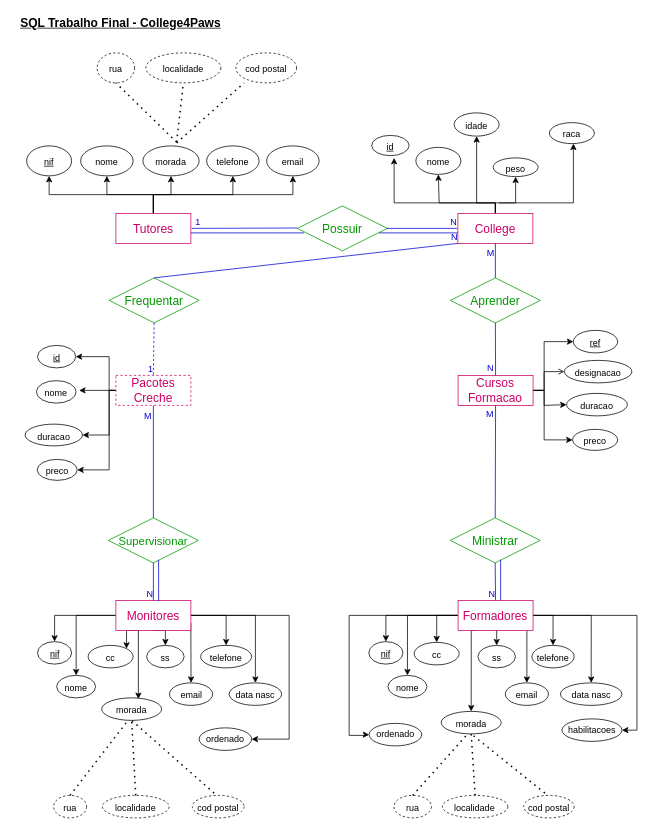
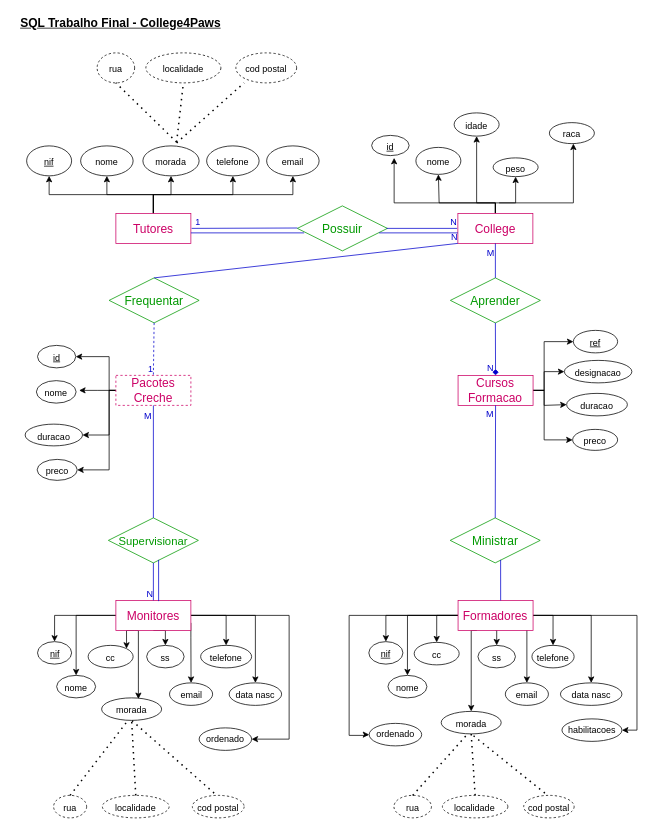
- <mxCell id="112" value="" style="endArrow=none;html=1;rounded=0;exitX=0.5;exitY=1;exitDx=0;exitDy=0;entryX=0.5;entryY=0;entryDx=0;entryDy=0;strokeColor=#0000CC;" parent="1" source="102" target="19" edge="1"><mxGeometry relative="1" as="geometry"><mxPoint x="630" y="460" as="sourcePoint" /><mxPoint x="660" y="490" as="targetPoint" /></mxGeometry></mxCell>
+ <mxCell id="112" value="" style="endArrow=diamond;html=1;rounded=0;exitX=0.5;exitY=1;exitDx=0;exitDy=0;entryX=0.5;entryY=0;entryDx=0;entryDy=0;strokeColor=#0000CC;" parent="1" source="102" target="19" edge="1"><mxGeometry relative="1" as="geometry"><mxPoint x="630" y="460" as="sourcePoint" /><mxPoint x="660" y="490" as="targetPoint" /></mxGeometry></mxCell>
- <mxCell id="16" style="edgeStyle=orthogonalEdgeStyle;rounded=0;orthogonalLoop=1;jettySize=auto;html=1;exitX=1;exitY=0.5;exitDx=0;exitDy=0;entryX=0;entryY=0.5;entryDx=0;entryDy=0;fontColor=#0000CC;strokeColor=#000000;endArrow=open;" parent="1" source="19" target="52" edge="1"><mxGeometry relative="1" as="geometry"><Array as="points"><mxPoint x="725" y="520" /><mxPoint x="725" y="495" /></Array></mxGeometry></mxCell>
+ <mxCell id="16" style="edgeStyle=orthogonalEdgeStyle;rounded=0;orthogonalLoop=1;jettySize=auto;html=1;exitX=1;exitY=0.5;exitDx=0;exitDy=0;entryX=0;entryY=0.5;entryDx=0;entryDy=0;fontColor=#0000CC;strokeColor=#000000;" parent="1" source="19" target="52" edge="1"><mxGeometry relative="1" as="geometry"><Array as="points"><mxPoint x="725" y="520" /><mxPoint x="725" y="495" /></Array></mxGeometry></mxCell>
- <mxCell id="125" value="" style="endArrow=none;html=1;rounded=0;fontColor=#0000CC;strokeColor=#0000CC;exitX=0.5;exitY=1;exitDx=0;exitDy=0;entryX=0.5;entryY=0;entryDx=0;entryDy=0;" parent="1" source="103" target="84" edge="1"><mxGeometry relative="1" as="geometry"><mxPoint x="698.937" y="749.907" as="sourcePoint" /><mxPoint x="685" y="790" as="targetPoint" /></mxGeometry></mxCell>
- <mxCell id="126" value="N" style="resizable=0;html=1;align=right;verticalAlign=bottom;fontColor=#0000CC;" parent="125" connectable="0" vertex="1"><mxGeometry x="1" relative="1" as="geometry" /></mxCell>
